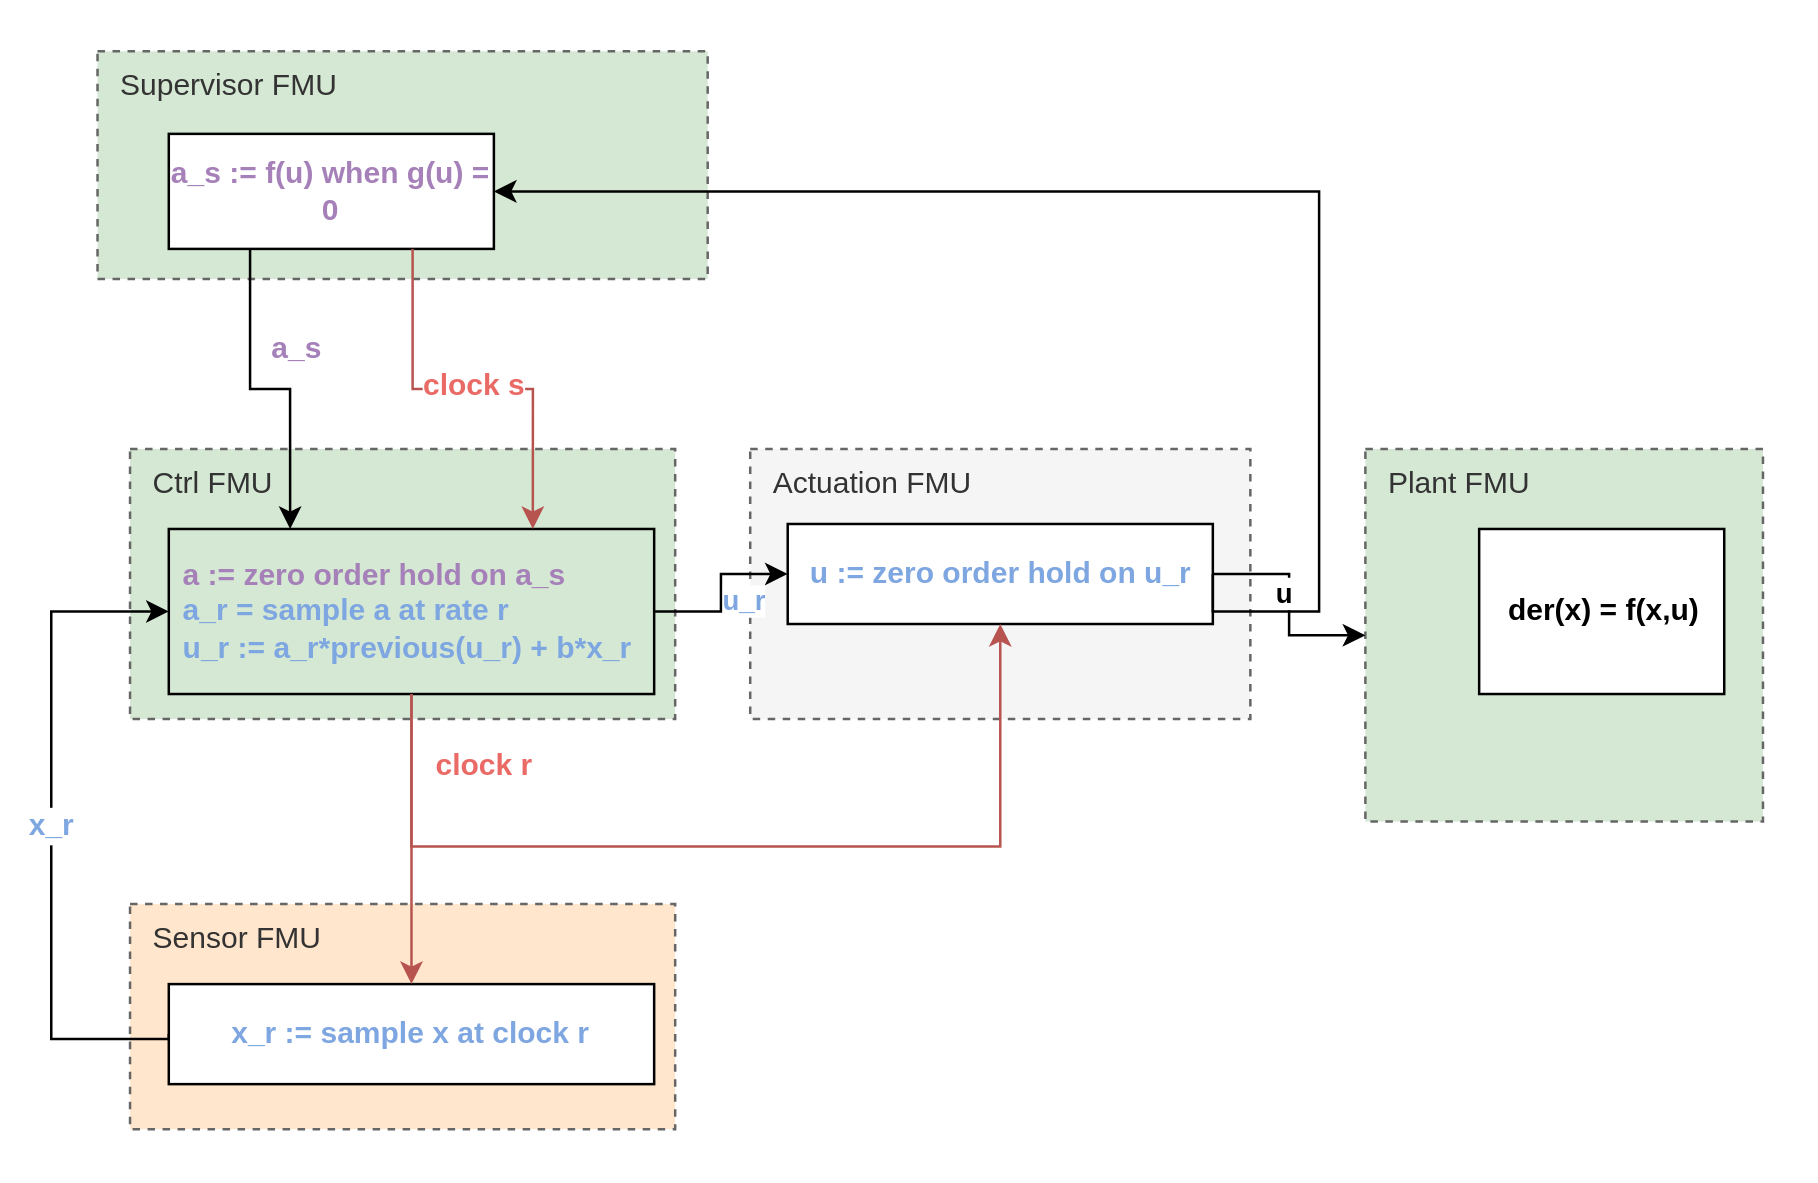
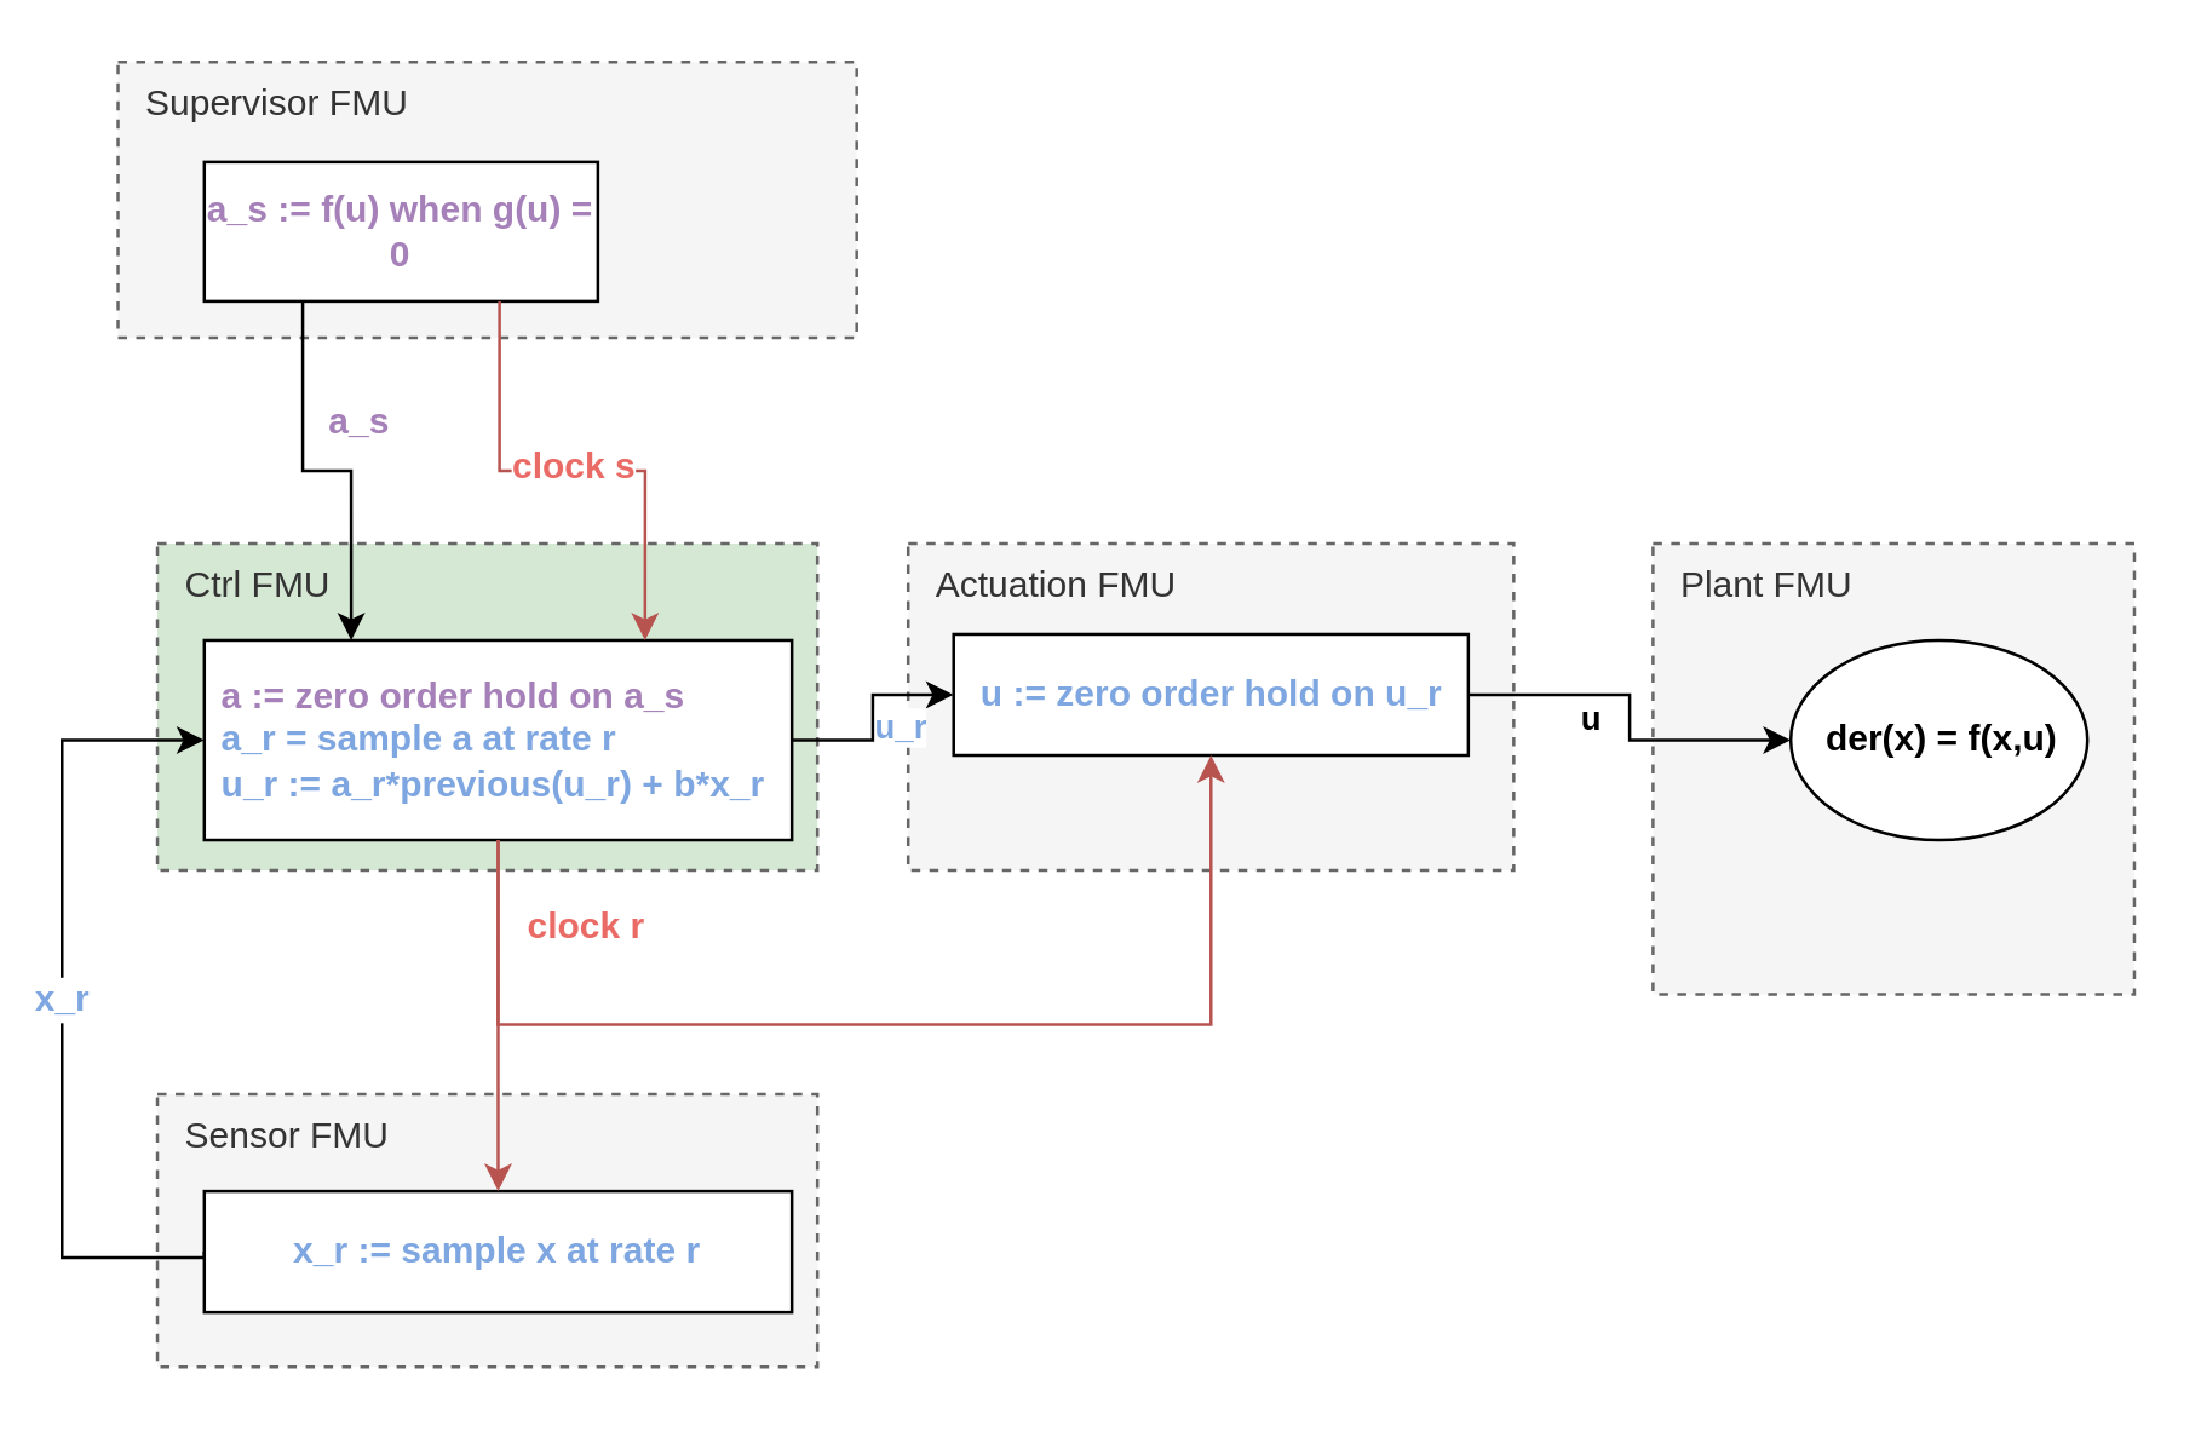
- <mxCell id="13" value="Supervisor FMU" style="rounded=0;whiteSpace=wrap;html=1;verticalAlign=top;fillColor=#d5e8d4;dashed=1;strokeColor=#666666;fontColor=#333333;align=left;spacingLeft=7;" vertex="1" parent="1"><mxGeometry x="38.5" y="20" width="244" height="91" as="geometry" /></mxCell>
+ <mxCell id="13" value="Supervisor FMU" style="rounded=0;whiteSpace=wrap;html=1;verticalAlign=top;fillColor=#f5f5f5;dashed=1;strokeColor=#666666;fontColor=#333333;align=left;spacingLeft=7;" vertex="1" parent="1"><mxGeometry x="38.5" y="20" width="244" height="91" as="geometry" /></mxCell>
- <mxCell id="15" value="" style="edgeStyle=orthogonalEdgeStyle;rounded=0;orthogonalLoop=1;jettySize=auto;html=1;exitX=1;exitY=0.5;exitDx=0;exitDy=0;entryX=1;entryY=0.5;entryDx=0;entryDy=0;fontStyle=1" edge="1" parent="1" source="11" target="14"><mxGeometry relative="1" as="geometry"><mxPoint x="494.5" y="256" as="sourcePoint" /><mxPoint x="598.5" y="256" as="targetPoint" /><Array as="points"><mxPoint x="527" y="244" /><mxPoint x="527" y="76" /></Array></mxGeometry></mxCell>
- <mxCell id="3" value="Plant FMU" style="rounded=0;whiteSpace=wrap;html=1;verticalAlign=top;fillColor=#d5e8d4;dashed=1;strokeColor=#666666;fontColor=#333333;align=left;spacingLeft=7;" vertex="1" parent="1"><mxGeometry x="545.5" y="179" width="159" height="149" as="geometry" /></mxCell>
+ <mxCell id="3" value="Plant FMU" style="rounded=0;whiteSpace=wrap;html=1;verticalAlign=top;fillColor=#f5f5f5;dashed=1;strokeColor=#666666;fontColor=#333333;align=left;spacingLeft=7;" vertex="1" parent="1"><mxGeometry x="545.5" y="179" width="159" height="149" as="geometry" /></mxCell>
- <mxCell id="7" value="&lt;font color=&quot;#a680b8&quot;&gt;a := zero order hold on a_s&lt;/font&gt;&lt;br&gt;&lt;font color=&quot;#7ea6e0&quot;&gt;a_r = sample a at rate r&lt;br&gt;u_r := a_r*previous(u_r) + b*x_r&lt;/font&gt;" style="rounded=0;whiteSpace=wrap;html=1;align=left;spacingLeft=4;fontStyle=1;fillColor=#d5e8d4;" vertex="1" parent="1"><mxGeometry x="67" y="211" width="194.094" height="66" as="geometry" /></mxCell>
+ <mxCell id="7" value="&lt;font color=&quot;#a680b8&quot;&gt;a := zero order hold on a_s&lt;/font&gt;&lt;br&gt;&lt;font color=&quot;#7ea6e0&quot;&gt;a_r = sample a at rate r&lt;br&gt;u_r := a_r*previous(u_r) + b*x_r&lt;/font&gt;" style="rounded=0;whiteSpace=wrap;html=1;align=left;spacingLeft=4;fontStyle=1" vertex="1" parent="1"><mxGeometry x="67" y="211" width="194.094" height="66" as="geometry" /></mxCell>
- <mxCell id="12" value="der(x) = f(x,u)" style="rounded=0;whiteSpace=wrap;html=1;align=left;spacingLeft=10;fontStyle=1" vertex="1" parent="1"><mxGeometry x="591" y="211" width="98" height="66" as="geometry" /></mxCell>
+ <mxCell id="12" value="der(x) = f(x,u)" style="ellipse;whiteSpace=wrap;html=1;align=left;spacingLeft=10;fontStyle=1;" vertex="1" parent="1"><mxGeometry x="591" y="211" width="98" height="66" as="geometry" /></mxCell>
- <mxCell id="10" value="u" style="edgeStyle=orthogonalEdgeStyle;rounded=0;orthogonalLoop=1;jettySize=auto;html=1;fontStyle=1;" edge="1" parent="1" source="11" target="3"><mxGeometry x="-0.346" y="-8" relative="1" as="geometry"><mxPoint as="offset" /></mxGeometry></mxCell>
+ <mxCell id="10" value="u" style="edgeStyle=orthogonalEdgeStyle;rounded=0;orthogonalLoop=1;jettySize=auto;html=1;fontStyle=1" edge="1" parent="1" source="11" target="12"><mxGeometry x="-0.346" y="-8" relative="1" as="geometry"><mxPoint as="offset" /></mxGeometry></mxCell>
- <mxCell id="2" value="Sensor FMU" style="rounded=0;whiteSpace=wrap;html=1;verticalAlign=top;fillColor=#ffe6cc;dashed=1;strokeColor=#666666;fontColor=#333333;align=left;spacingLeft=7;" vertex="1" parent="1"><mxGeometry x="51.5" y="361" width="218" height="90" as="geometry" /></mxCell>
+ <mxCell id="2" value="Sensor FMU" style="rounded=0;whiteSpace=wrap;html=1;verticalAlign=top;fillColor=#f5f5f5;dashed=1;strokeColor=#666666;fontColor=#333333;align=left;spacingLeft=7;" vertex="1" parent="1"><mxGeometry x="51.5" y="361" width="218" height="90" as="geometry" /></mxCell>
- <mxCell id="9" value="&lt;font color=&quot;#7ea6e0&quot;&gt;x_r := sample x at clock r&lt;/font&gt;" style="rounded=0;whiteSpace=wrap;html=1;fontStyle=1" vertex="1" parent="1"><mxGeometry x="67" y="393" width="194.094" height="40" as="geometry" /></mxCell>
+ <mxCell id="9" value="&lt;font color=&quot;#7ea6e0&quot;&gt;x_r := sample x at rate r&lt;/font&gt;" style="rounded=0;whiteSpace=wrap;html=1;fontStyle=1" vertex="1" parent="1"><mxGeometry x="67" y="393" width="194.094" height="40" as="geometry" /></mxCell>
